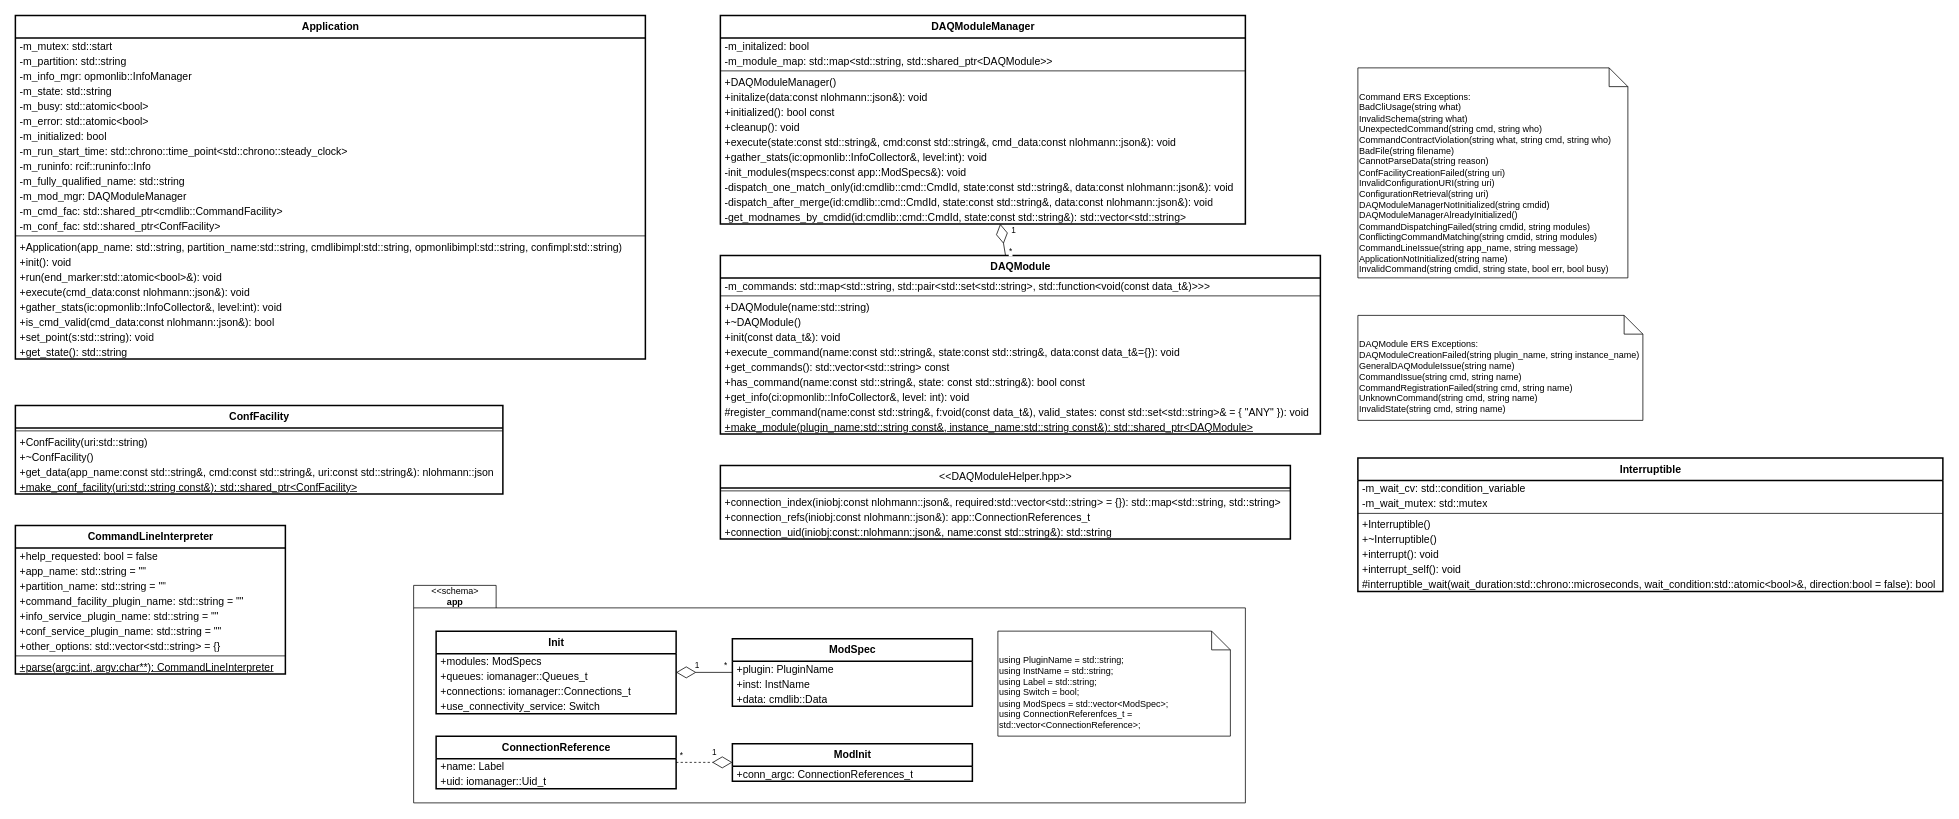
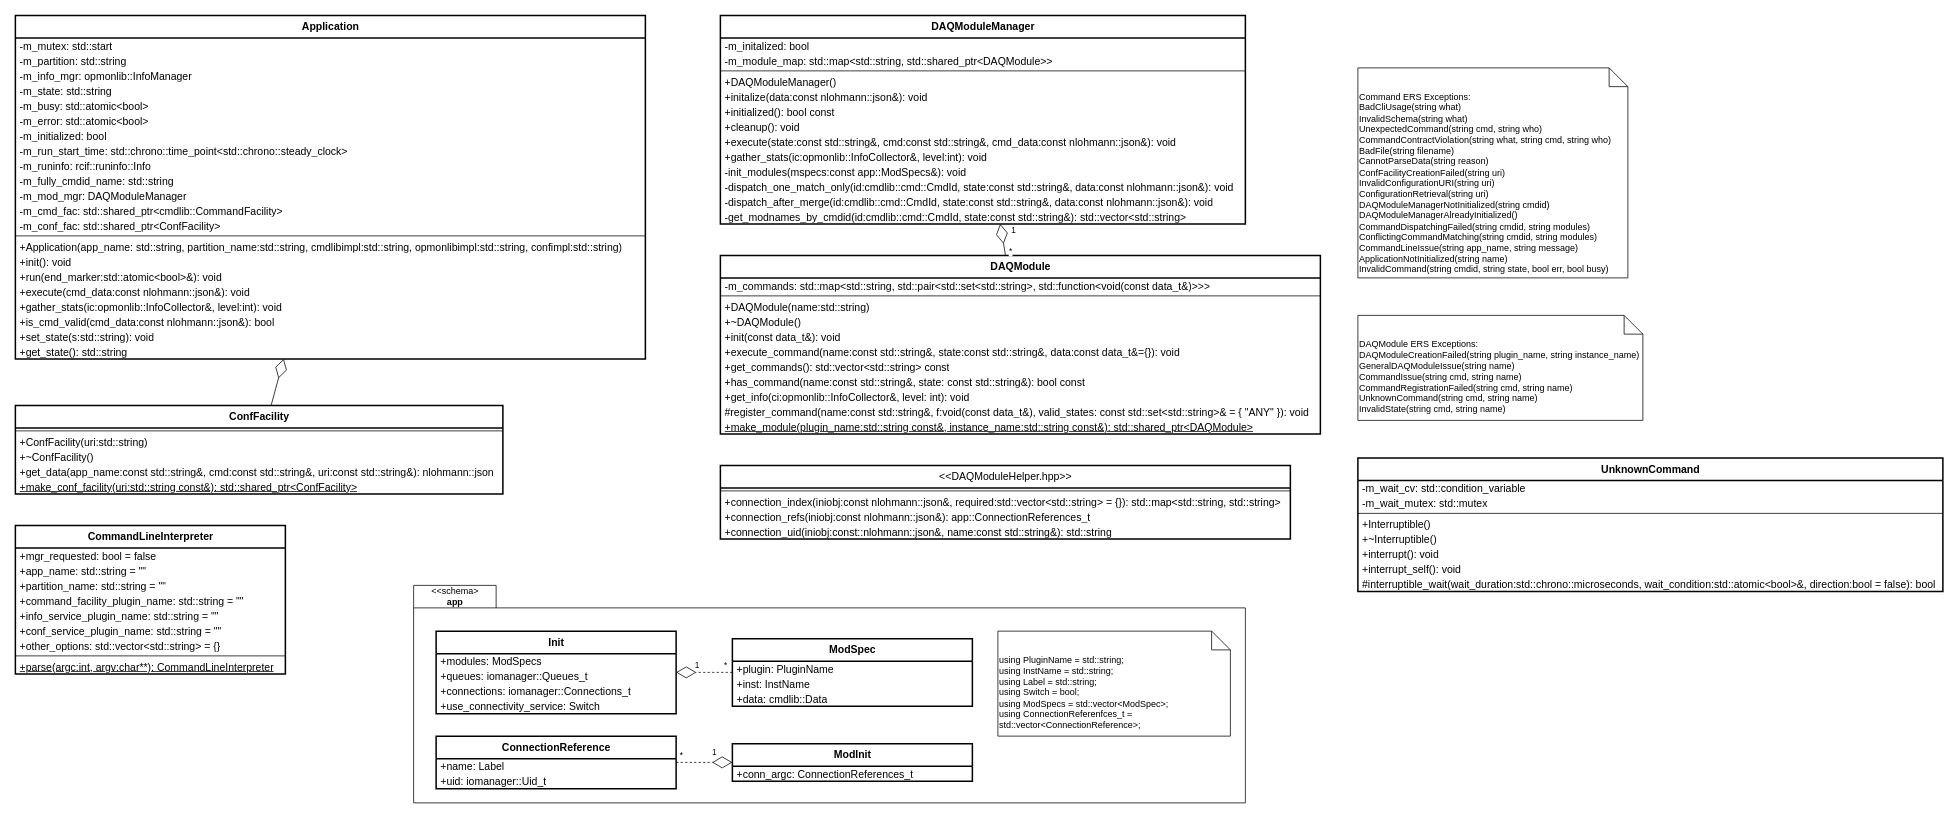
- <mxCell id="12" value="-m_fully_qualified_name: std::string" style="text;html=1;strokeColor=none;fillColor=none;align=left;verticalAlign=middle;spacingLeft=4;spacingRight=4;overflow=hidden;rotatable=0;points=[[0,0.5],[1,0.5]];portConstraint=eastwest;fontFamily=Helvetica;fontSize=14;" parent="2" vertex="1"><mxGeometry y="210" width="840" height="20" as="geometry" /></mxCell>
+ <mxCell id="12" value="-m_fully_cmdid_name: std::string" style="text;html=1;strokeColor=none;fillColor=none;align=left;verticalAlign=middle;spacingLeft=4;spacingRight=4;overflow=hidden;rotatable=0;points=[[0,0.5],[1,0.5]];portConstraint=eastwest;fontFamily=Helvetica;fontSize=14;" parent="2" vertex="1"><mxGeometry y="210" width="840" height="20" as="geometry" /></mxCell>
- <mxCell id="23" value="+set_point(s:std::string): void" style="text;html=1;strokeColor=none;fillColor=none;align=left;verticalAlign=middle;spacingLeft=4;spacingRight=4;overflow=hidden;rotatable=0;points=[[0,0.5],[1,0.5]];portConstraint=eastwest;fontFamily=Helvetica;fontSize=14;" parent="2" vertex="1"><mxGeometry y="418" width="840" height="20" as="geometry" /></mxCell>
+ <mxCell id="23" value="+set_state(s:std::string): void" style="text;html=1;strokeColor=none;fillColor=none;align=left;verticalAlign=middle;spacingLeft=4;spacingRight=4;overflow=hidden;rotatable=0;points=[[0,0.5],[1,0.5]];portConstraint=eastwest;fontFamily=Helvetica;fontSize=14;" parent="2" vertex="1"><mxGeometry y="418" width="840" height="20" as="geometry" /></mxCell>
+ <mxCell id="94" value="" style="endArrow=diamondThin;endFill=0;endSize=24;html=1;rounded=0;" parent="1" source="56" target="2" edge="1"><mxGeometry width="160" relative="1" as="geometry"><mxPoint x="700" y="490" as="sourcePoint" /><mxPoint x="860" y="490" as="targetPoint" /></mxGeometry></mxCell>
- <mxCell id="100" value="&lt;b&gt;Interruptible&lt;br&gt;&lt;/b&gt;" style="swimlane;fontStyle=0;align=center;verticalAlign=top;childLayout=stackLayout;horizontal=1;startSize=30;horizontalStack=0;resizeParent=1;resizeParentMax=0;resizeLast=0;collapsible=0;marginBottom=0;html=1;fontFamily=Helvetica;fontSize=14;strokeWidth=2;fillColor=default;" vertex="1" parent="1"><mxGeometry x="1810" y="610" width="780" height="178" as="geometry" /></mxCell>
+ <mxCell id="100" value="&lt;b&gt;UnknownCommand&lt;br&gt;&lt;/b&gt;" style="swimlane;fontStyle=0;align=center;verticalAlign=top;childLayout=stackLayout;horizontal=1;startSize=30;horizontalStack=0;resizeParent=1;resizeParentMax=0;resizeLast=0;collapsible=0;marginBottom=0;html=1;fontFamily=Helvetica;fontSize=14;strokeWidth=2;fillColor=default;" vertex="1" parent="1"><mxGeometry x="1810" y="610" width="780" height="178" as="geometry" /></mxCell>
- <mxCell id="85" value="+help_requested: bool = false" style="text;html=1;strokeColor=none;fillColor=none;align=left;verticalAlign=middle;spacingLeft=4;spacingRight=4;overflow=hidden;rotatable=0;points=[[0,0.5],[1,0.5]];portConstraint=eastwest;fontFamily=Helvetica;fontSize=14;" parent="84" vertex="1"><mxGeometry y="30" width="360" height="20" as="geometry" /></mxCell>
+ <mxCell id="85" value="+mgr_requested: bool = false" style="text;html=1;strokeColor=none;fillColor=none;align=left;verticalAlign=middle;spacingLeft=4;spacingRight=4;overflow=hidden;rotatable=0;points=[[0,0.5],[1,0.5]];portConstraint=eastwest;fontFamily=Helvetica;fontSize=14;" parent="84" vertex="1"><mxGeometry y="30" width="360" height="20" as="geometry" /></mxCell>
- <mxCell id="78" value="" style="endArrow=diamondThin;endFill=0;endSize=24;html=1;rounded=0;" parent="62" source="72" target="63" edge="1"><mxGeometry width="160" relative="1" as="geometry"><mxPoint x="390" y="327" as="sourcePoint" /><mxPoint x="500" y="327" as="targetPoint" /></mxGeometry></mxCell>
+ <mxCell id="78" value="" style="endArrow=diamondThin;endFill=0;endSize=24;html=1;rounded=0;dashed=1;" parent="62" source="72" target="63" edge="1"><mxGeometry width="160" relative="1" as="geometry"><mxPoint x="390" y="327" as="sourcePoint" /><mxPoint x="500" y="327" as="targetPoint" /></mxGeometry></mxCell>
